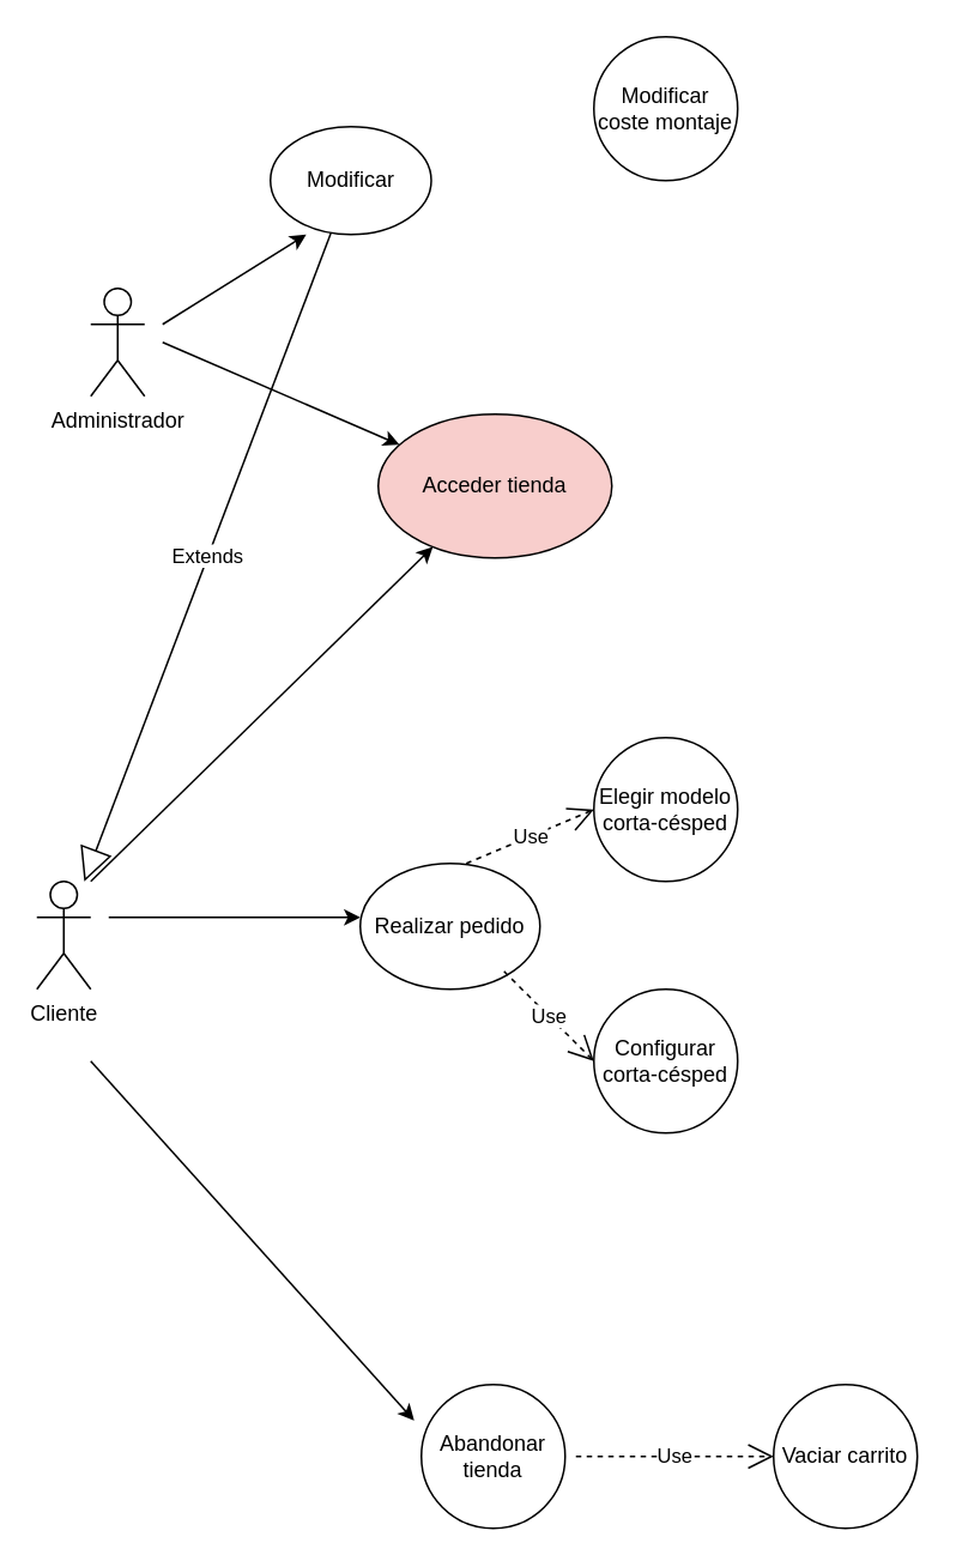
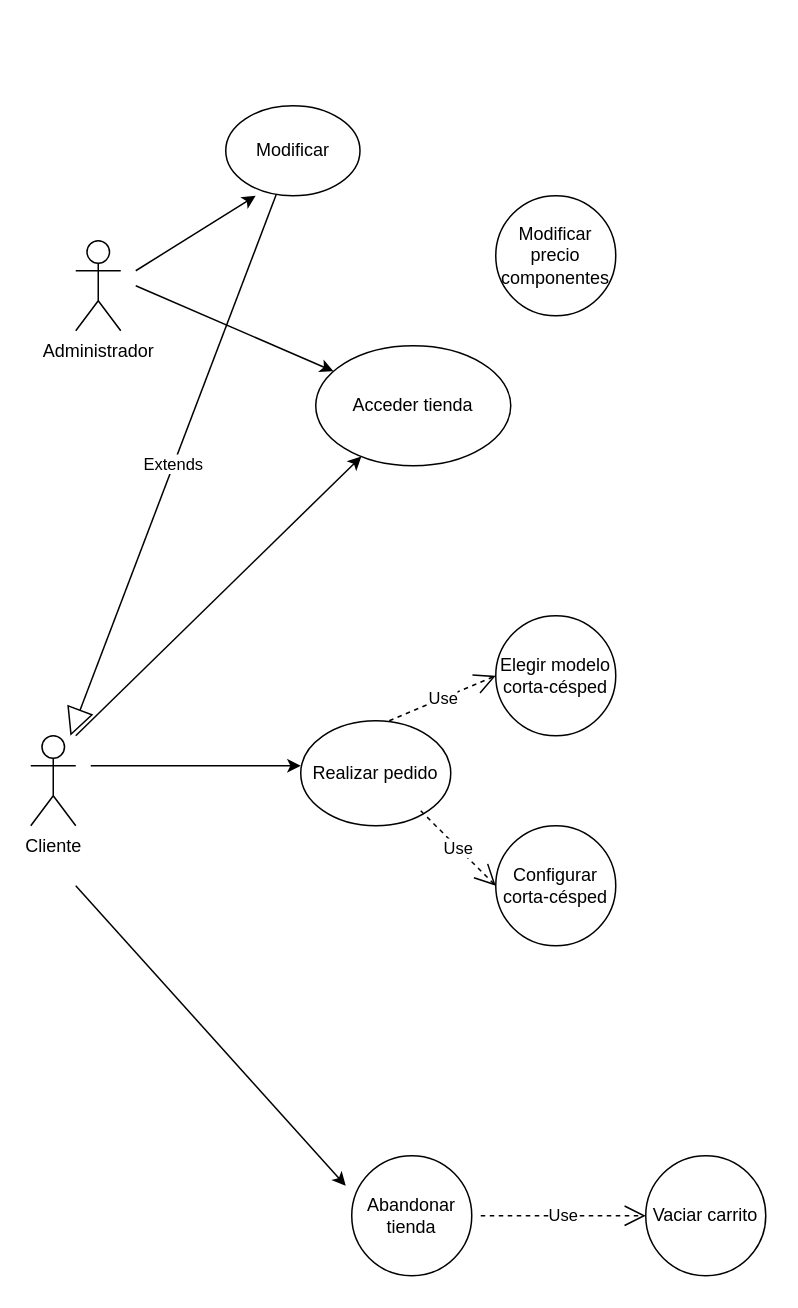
- <mxCell id="9" value="Modificar coste montaje" style="ellipse;whiteSpace=wrap;html=1;aspect=fixed;" parent="1" vertex="1"><mxGeometry x="330" y="20" width="80" height="80" as="geometry" /></mxCell>
+ <mxCell id="8" value="Modificar precio componentes" style="ellipse;whiteSpace=wrap;html=1;aspect=fixed;" parent="1" vertex="1"><mxGeometry x="330" y="130" width="80" height="80" as="geometry" /></mxCell>
- <mxCell id="3" value="Acceder tienda" style="ellipse;whiteSpace=wrap;html=1;fillColor=#f8cecc;" parent="1" vertex="1"><mxGeometry x="210" y="230" width="130" height="80" as="geometry" /></mxCell>
+ <mxCell id="3" value="Acceder tienda" style="ellipse;whiteSpace=wrap;html=1;" parent="1" vertex="1"><mxGeometry x="210" y="230" width="130" height="80" as="geometry" /></mxCell>
